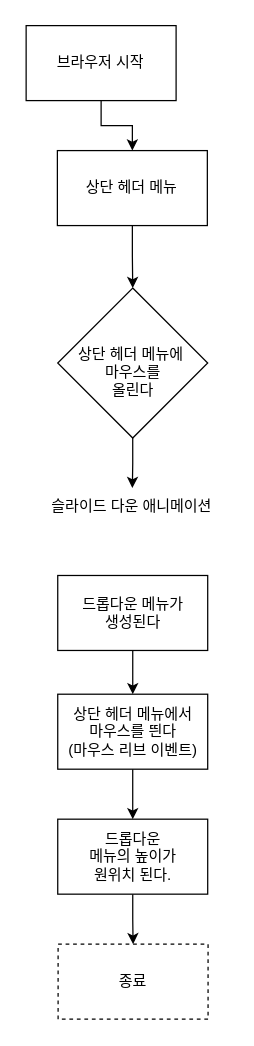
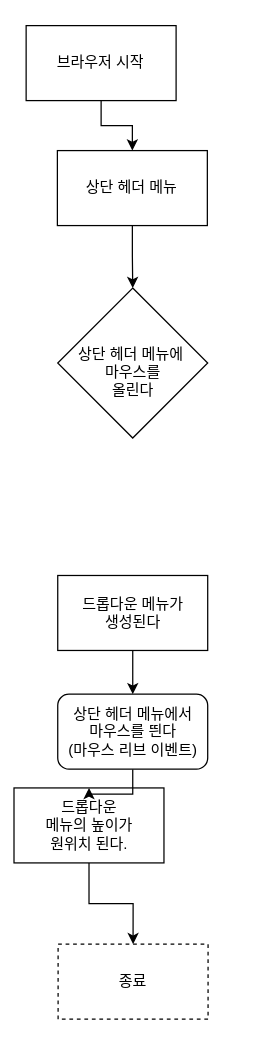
- <mxCell id="12" value="" style="edgeStyle=orthogonalEdgeStyle;rounded=0;orthogonalLoop=1;jettySize=auto;html=1;exitX=0.5;exitY=1;exitDx=0;exitDy=0;entryX=0.5;entryY=0;entryDx=0;entryDy=0;" edge="1" parent="1" source="4" target="13"><mxGeometry relative="1" as="geometry"><mxPoint x="105.29" y="380" as="sourcePoint" /><mxPoint x="105.29" y="475" as="targetPoint" /></mxGeometry></mxCell>
- <mxCell id="13" value="슬라이드 다운 애니메이션" style="text;html=1;align=center;verticalAlign=middle;whiteSpace=wrap;rounded=0;" vertex="1" parent="1"><mxGeometry x="30.29" y="390" width="150" height="30" as="geometry" /></mxCell>
- <mxCell id="15" value="상단 헤더 메뉴에서&lt;br&gt;마우스를 띈다&lt;br&gt;(마우스 리브 이벤트)" style="rounded=0;whiteSpace=wrap;html=1;" vertex="1" parent="1"><mxGeometry x="45.58" y="555" width="120" height="60" as="geometry" /></mxCell>
+ <mxCell id="15" value="상단 헤더 메뉴에서&lt;br&gt;마우스를 띈다&lt;br&gt;(마우스 리브 이벤트)" style="whiteSpace=wrap;html=1;rounded=1;" vertex="1" parent="1"><mxGeometry x="45.58" y="555" width="120" height="60" as="geometry" /></mxCell>
- <mxCell id="9" value="드롭다운&lt;div&gt;메뉴의 높이가&lt;br&gt;원위치 된다.&lt;/div&gt;" style="rounded=0;whiteSpace=wrap;html=1;" vertex="1" parent="1"><mxGeometry x="45.58" y="655" width="120" height="60" as="geometry" /></mxCell>
+ <mxCell id="9" value="드롭다운&lt;div&gt;메뉴의 높이가&lt;br&gt;원위치 된다.&lt;/div&gt;" style="rounded=0;whiteSpace=wrap;html=1;" vertex="1" parent="1"><mxGeometry x="10.58" y="630" width="120" height="60" as="geometry" /></mxCell>
